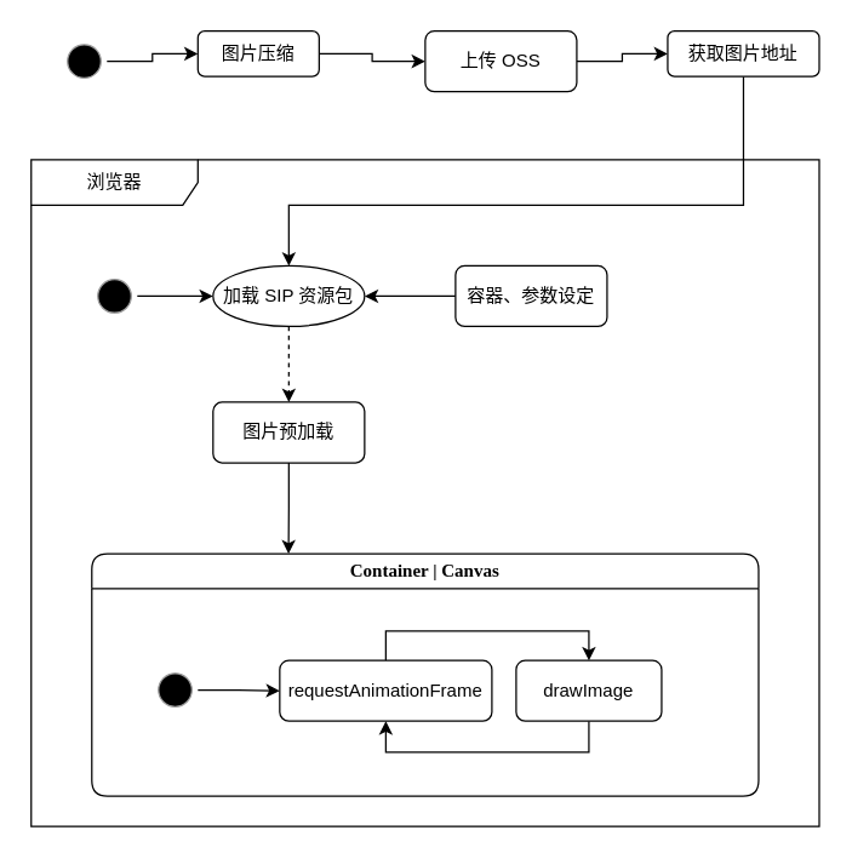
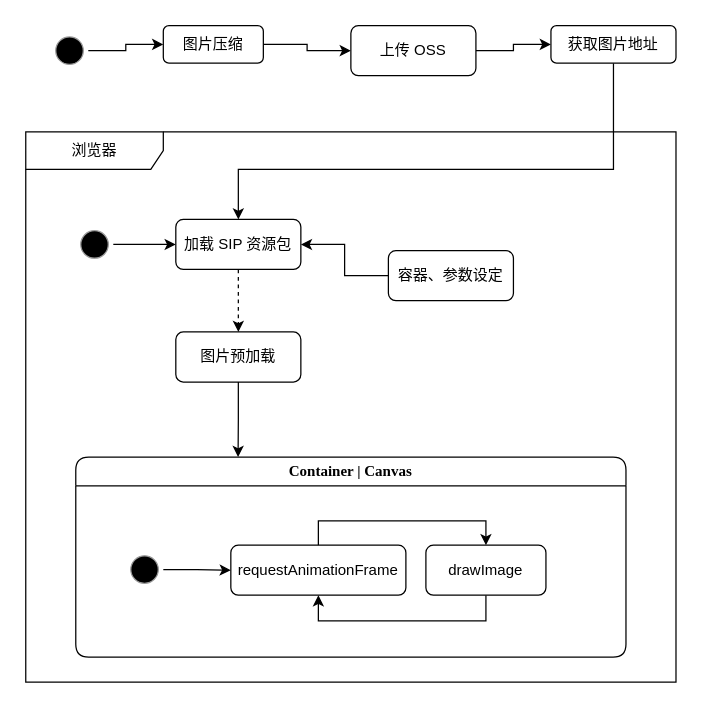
- <mxCell id="16" value="加载 SIP 资源包" style="ellipse;whiteSpace=wrap;html=1;" vertex="1" parent="1"><mxGeometry x="140" y="175" width="100" height="40" as="geometry" /></mxCell>
+ <mxCell id="16" value="加载 SIP 资源包" style="rounded=1;whiteSpace=wrap;html=1;" vertex="1" parent="1"><mxGeometry x="140" y="175" width="100" height="40" as="geometry" /></mxCell>
- <mxCell id="18" value="容器、参数设定" style="rounded=1;whiteSpace=wrap;html=1;" vertex="1" parent="1"><mxGeometry x="300" y="175" width="100" height="40" as="geometry" /></mxCell>
+ <mxCell id="18" value="容器、参数设定" style="rounded=1;whiteSpace=wrap;html=1;" vertex="1" parent="1"><mxGeometry x="310" y="200" width="100" height="40" as="geometry" /></mxCell>
